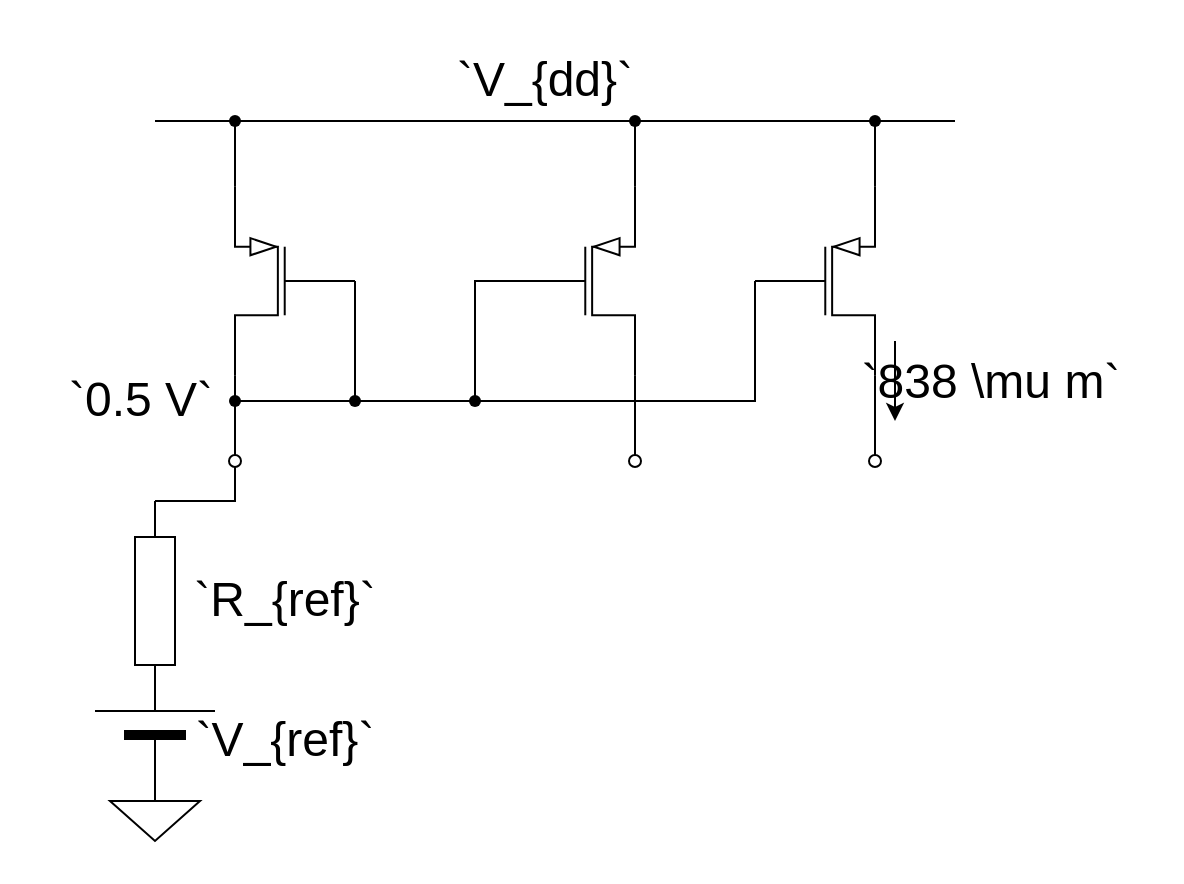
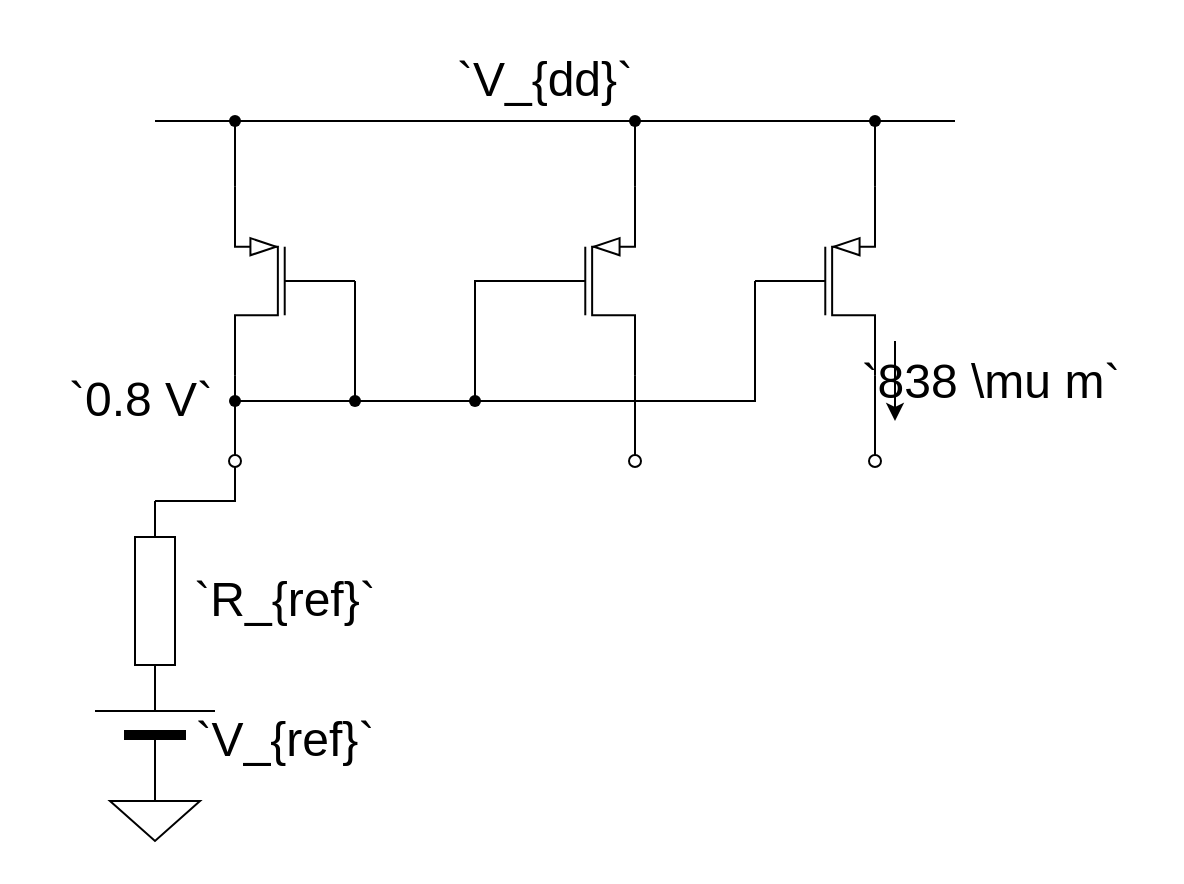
- <mxCell id="34" value="&lt;span style=&quot;font-size: 24px;&quot;&gt;`0.5 V`&lt;/span&gt;" style="text;html=1;align=center;verticalAlign=middle;resizable=0;points=[];autosize=1;strokeColor=none;fillColor=none;fontSize=11;fontFamily=Helvetica;fontColor=default;" vertex="1" parent="1"><mxGeometry x="20" y="180" width="100" height="40" as="geometry" /></mxCell>
+ <mxCell id="34" value="&lt;span style=&quot;font-size: 24px;&quot;&gt;`0.8 V`&lt;/span&gt;" style="text;html=1;align=center;verticalAlign=middle;resizable=0;points=[];autosize=1;strokeColor=none;fillColor=none;fontSize=11;fontFamily=Helvetica;fontColor=default;" vertex="1" parent="1"><mxGeometry x="20" y="180" width="100" height="40" as="geometry" /></mxCell>
